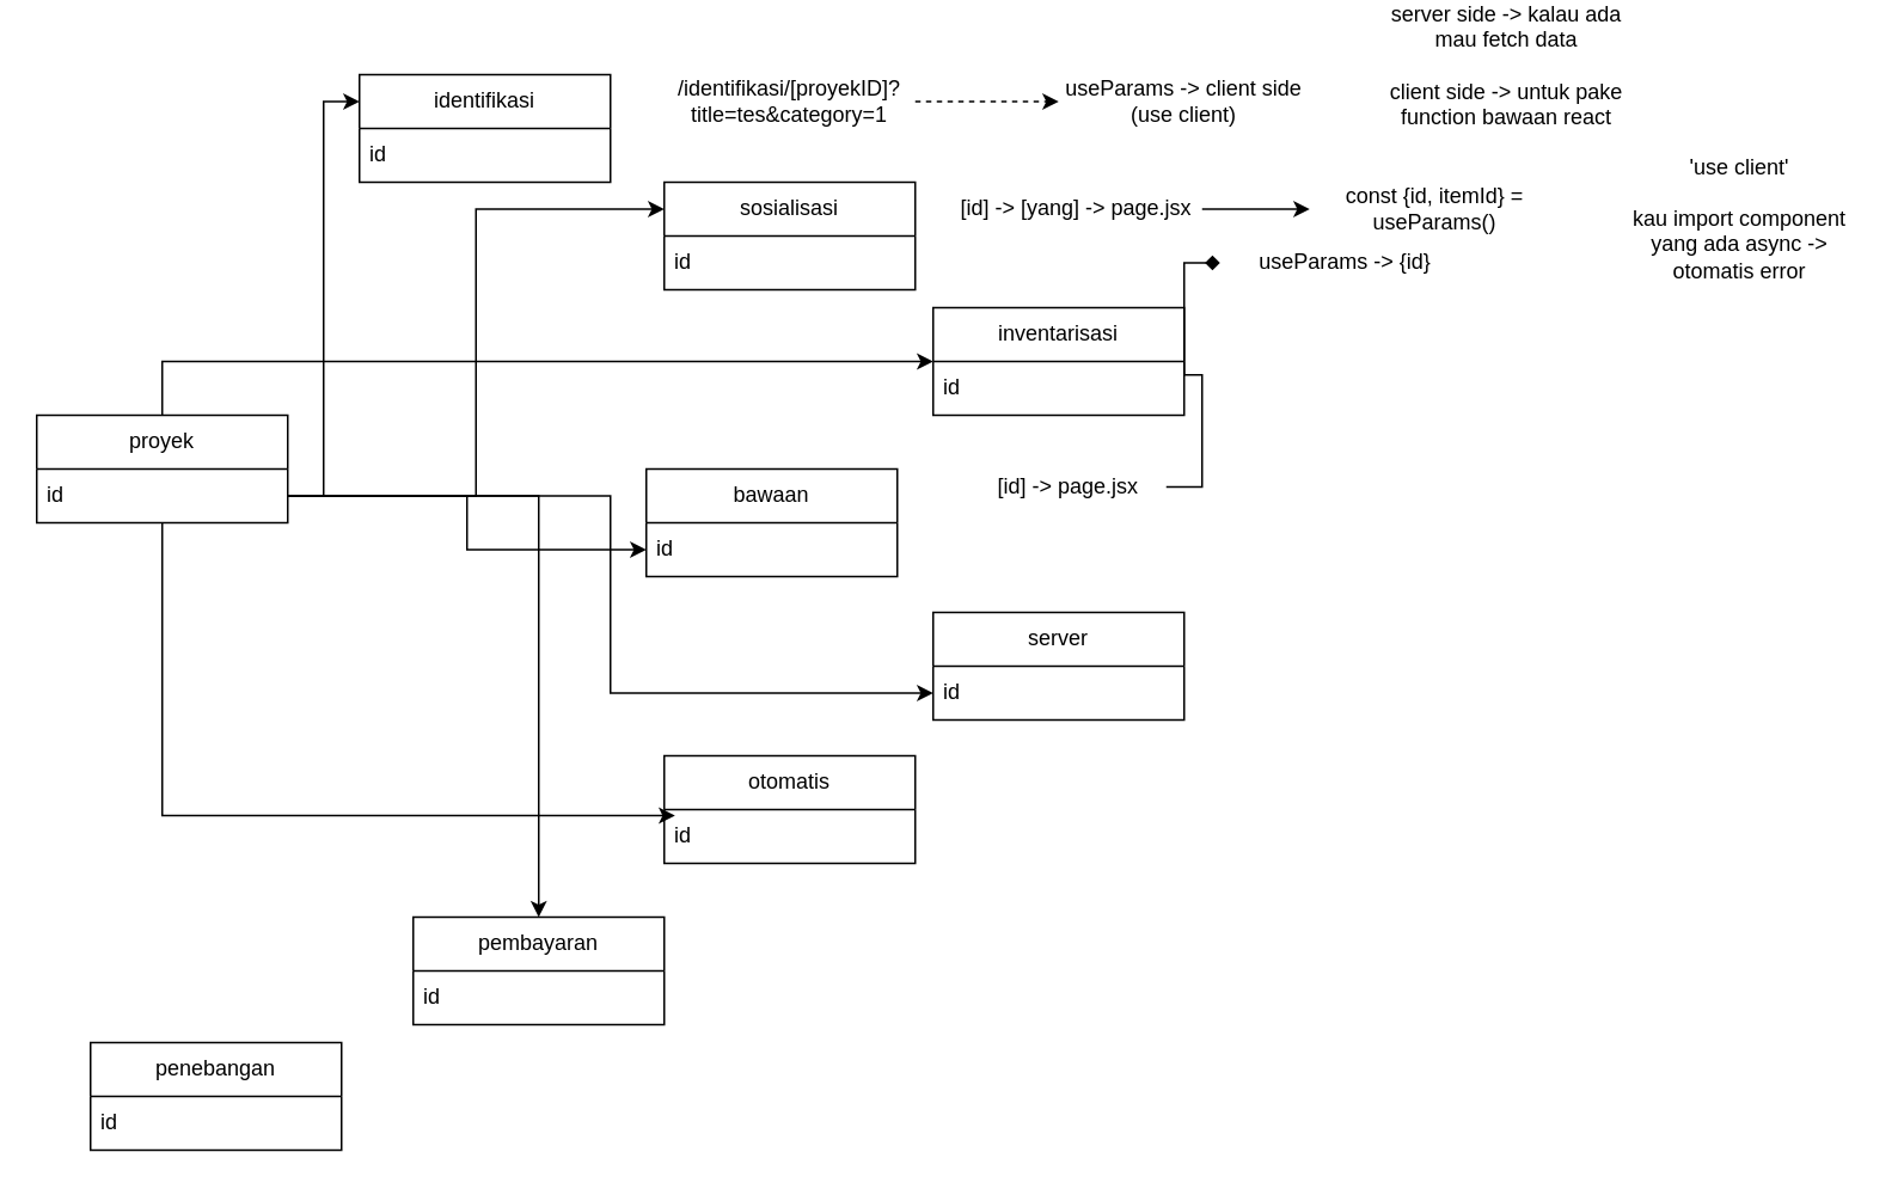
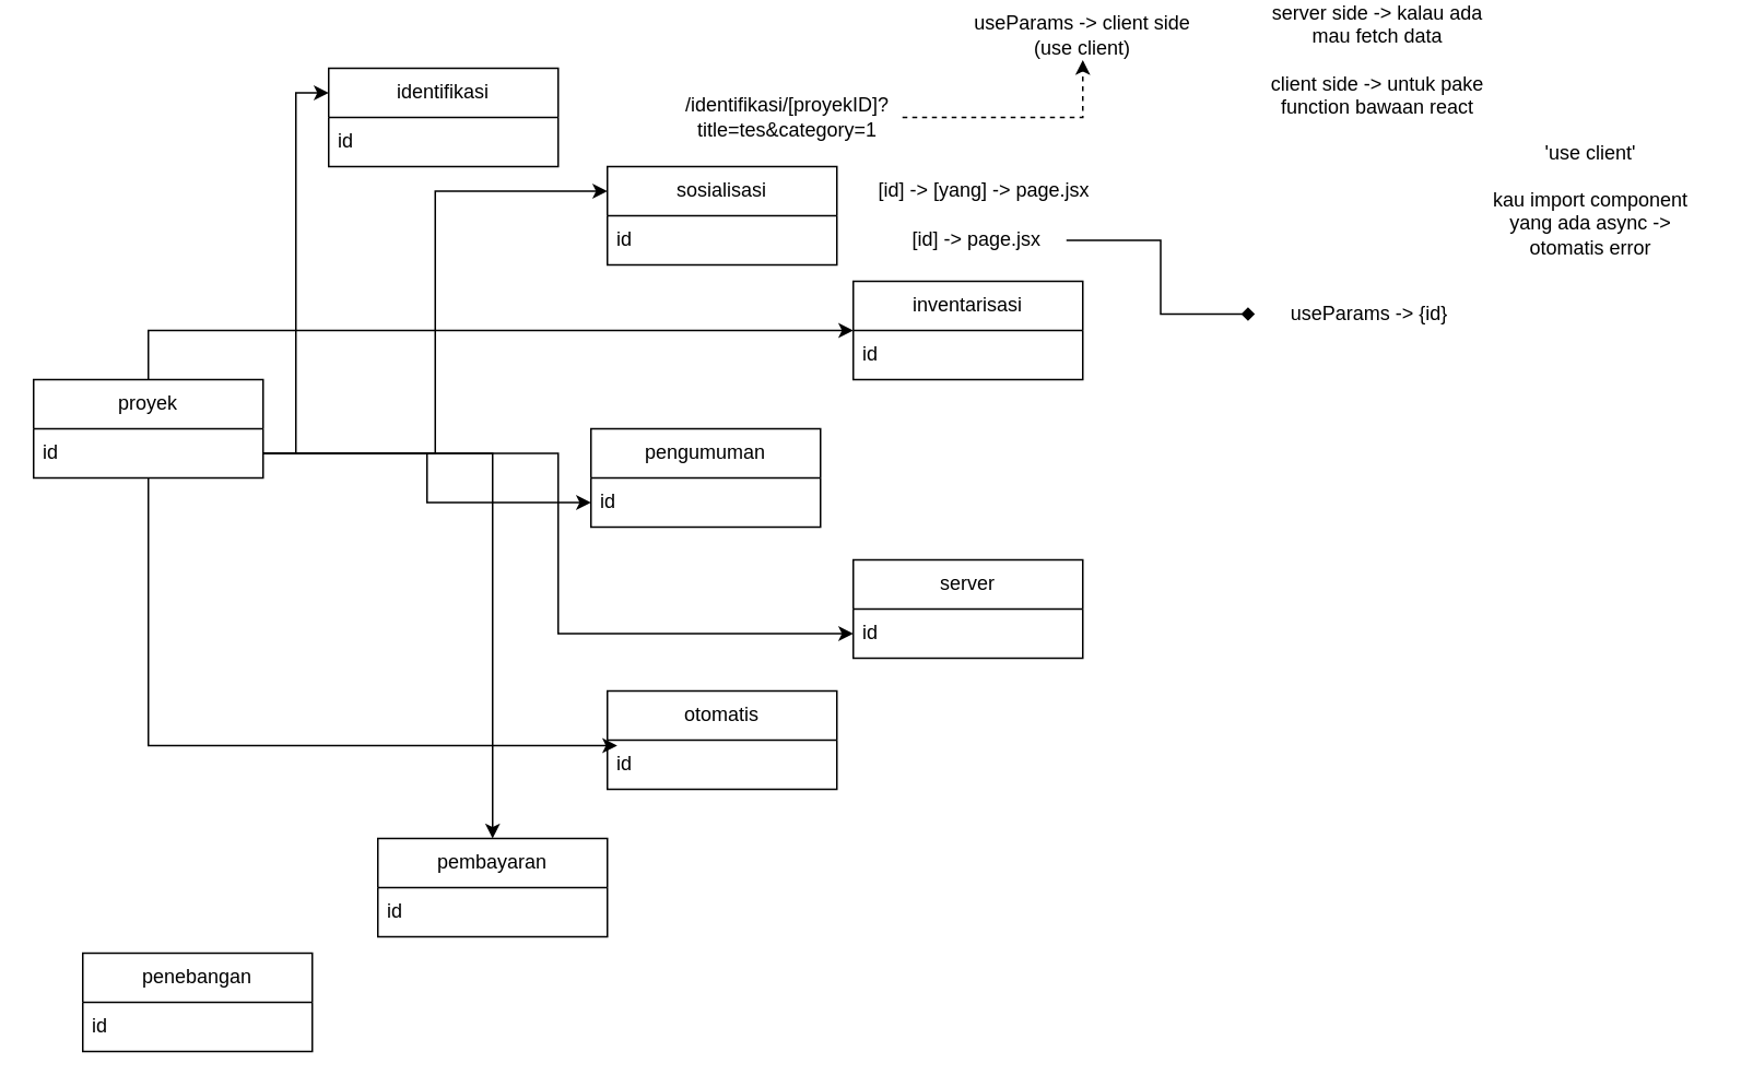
- <mxCell id="28" value="/identifikasi/[proyekID]?title=tes&amp;amp;category=1" style="text;html=1;align=center;verticalAlign=middle;whiteSpace=wrap;rounded=0;" vertex="1" parent="1"><mxGeometry x="370" y="40" width="140" height="30" as="geometry" /></mxCell>
+ <mxCell id="28" value="/identifikasi/[proyekID]?title=tes&amp;amp;category=1" style="text;html=1;align=center;verticalAlign=middle;whiteSpace=wrap;rounded=0;" vertex="1" parent="1"><mxGeometry x="410" y="55" width="140" height="30" as="geometry" /></mxCell>
- <mxCell id="29" value="useParams -&amp;gt; client side (use client)" style="text;html=1;align=center;verticalAlign=middle;whiteSpace=wrap;rounded=0;" vertex="1" parent="1"><mxGeometry x="590" y="40" width="140" height="30" as="geometry" /></mxCell>
+ <mxCell id="29" value="useParams -&amp;gt; client side (use client)" style="text;html=1;align=center;verticalAlign=middle;whiteSpace=wrap;rounded=0;" vertex="1" parent="1"><mxGeometry x="590" y="5" width="140" height="30" as="geometry" /></mxCell>
- <mxCell id="30" style="edgeStyle=orthogonalEdgeStyle;rounded=0;orthogonalLoop=1;jettySize=auto;html=1;entryX=0;entryY=0.5;entryDx=0;entryDy=0;" edge="1" parent="1" source="31" target="32"><mxGeometry relative="1" as="geometry" /></mxCell>
- <mxCell id="32" value="const {id, itemId} = useParams()" style="text;html=1;align=center;verticalAlign=middle;whiteSpace=wrap;rounded=0;" vertex="1" parent="1"><mxGeometry x="730" y="100" width="140" height="30" as="geometry" /></mxCell>
- <mxCell id="35" value="useParams -&amp;gt; {id}" style="text;html=1;align=center;verticalAlign=middle;whiteSpace=wrap;rounded=0;" vertex="1" parent="1"><mxGeometry x="680" y="130" width="140" height="30" as="geometry" /></mxCell>
+ <mxCell id="35" value="useParams -&amp;gt; {id}" style="text;html=1;align=center;verticalAlign=middle;whiteSpace=wrap;rounded=0;" vertex="1" parent="1"><mxGeometry x="765" y="175" width="140" height="30" as="geometry" /></mxCell>
- <mxCell id="34" value="[id] -&amp;gt; page.jsx" style="text;html=1;align=center;verticalAlign=middle;whiteSpace=wrap;rounded=0;" vertex="1" parent="1"><mxGeometry x="541" y="255" width="109" height="30" as="geometry" /></mxCell>
+ <mxCell id="34" value="[id] -&amp;gt; page.jsx" style="text;html=1;align=center;verticalAlign=middle;whiteSpace=wrap;rounded=0;" vertex="1" parent="1"><mxGeometry x="541" y="130" width="109" height="30" as="geometry" /></mxCell>
- <mxCell id="12" value="bawaan" style="swimlane;fontStyle=0;childLayout=stackLayout;horizontal=1;startSize=30;horizontalStack=0;resizeParent=1;resizeParentMax=0;resizeLast=0;collapsible=1;marginBottom=0;whiteSpace=wrap;html=1;" vertex="1" parent="1"><mxGeometry x="360" y="260" width="140" height="60" as="geometry" /></mxCell>
+ <mxCell id="12" value="pengumuman" style="swimlane;fontStyle=0;childLayout=stackLayout;horizontal=1;startSize=30;horizontalStack=0;resizeParent=1;resizeParentMax=0;resizeLast=0;collapsible=1;marginBottom=0;whiteSpace=wrap;html=1;" vertex="1" parent="1"><mxGeometry x="360" y="260" width="140" height="60" as="geometry" /></mxCell>
